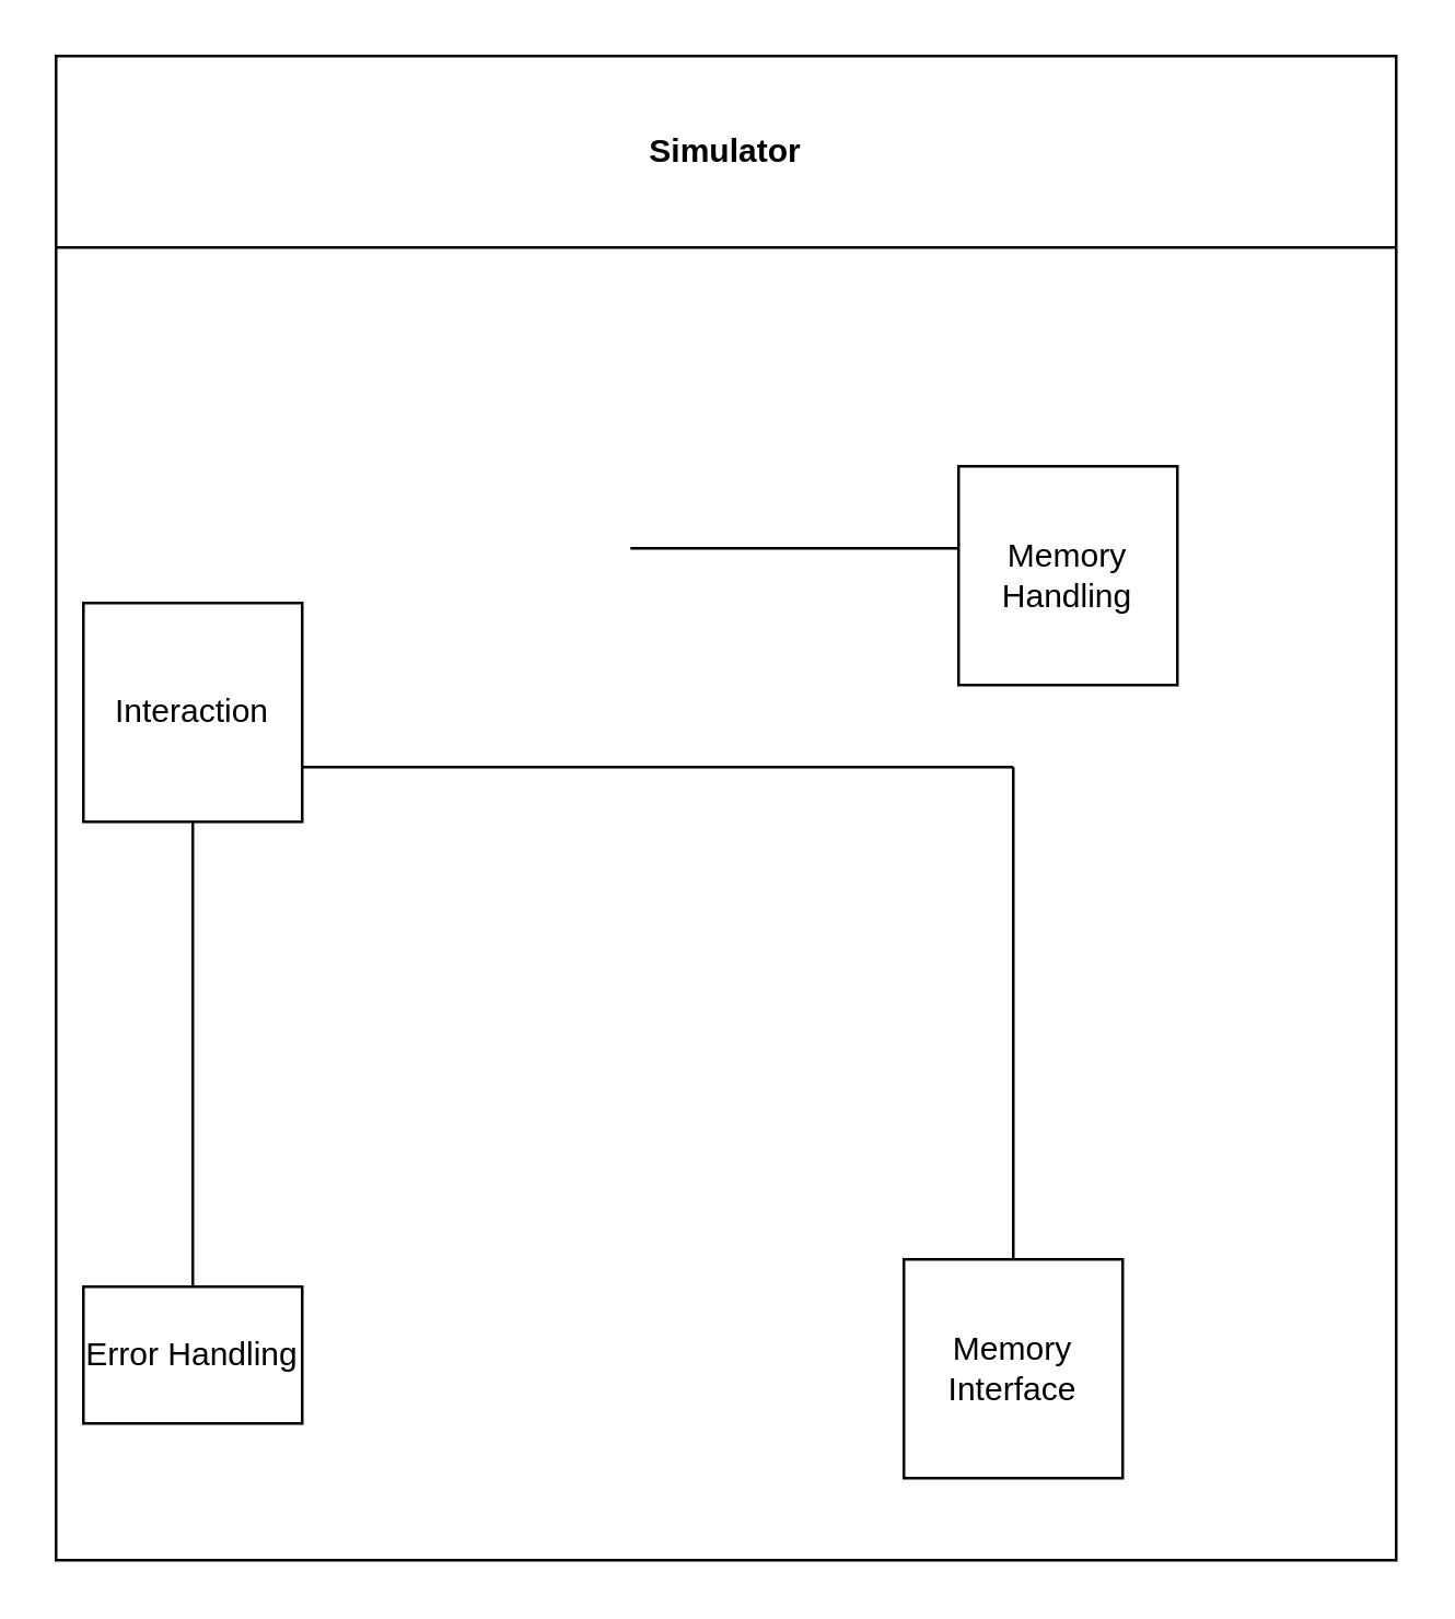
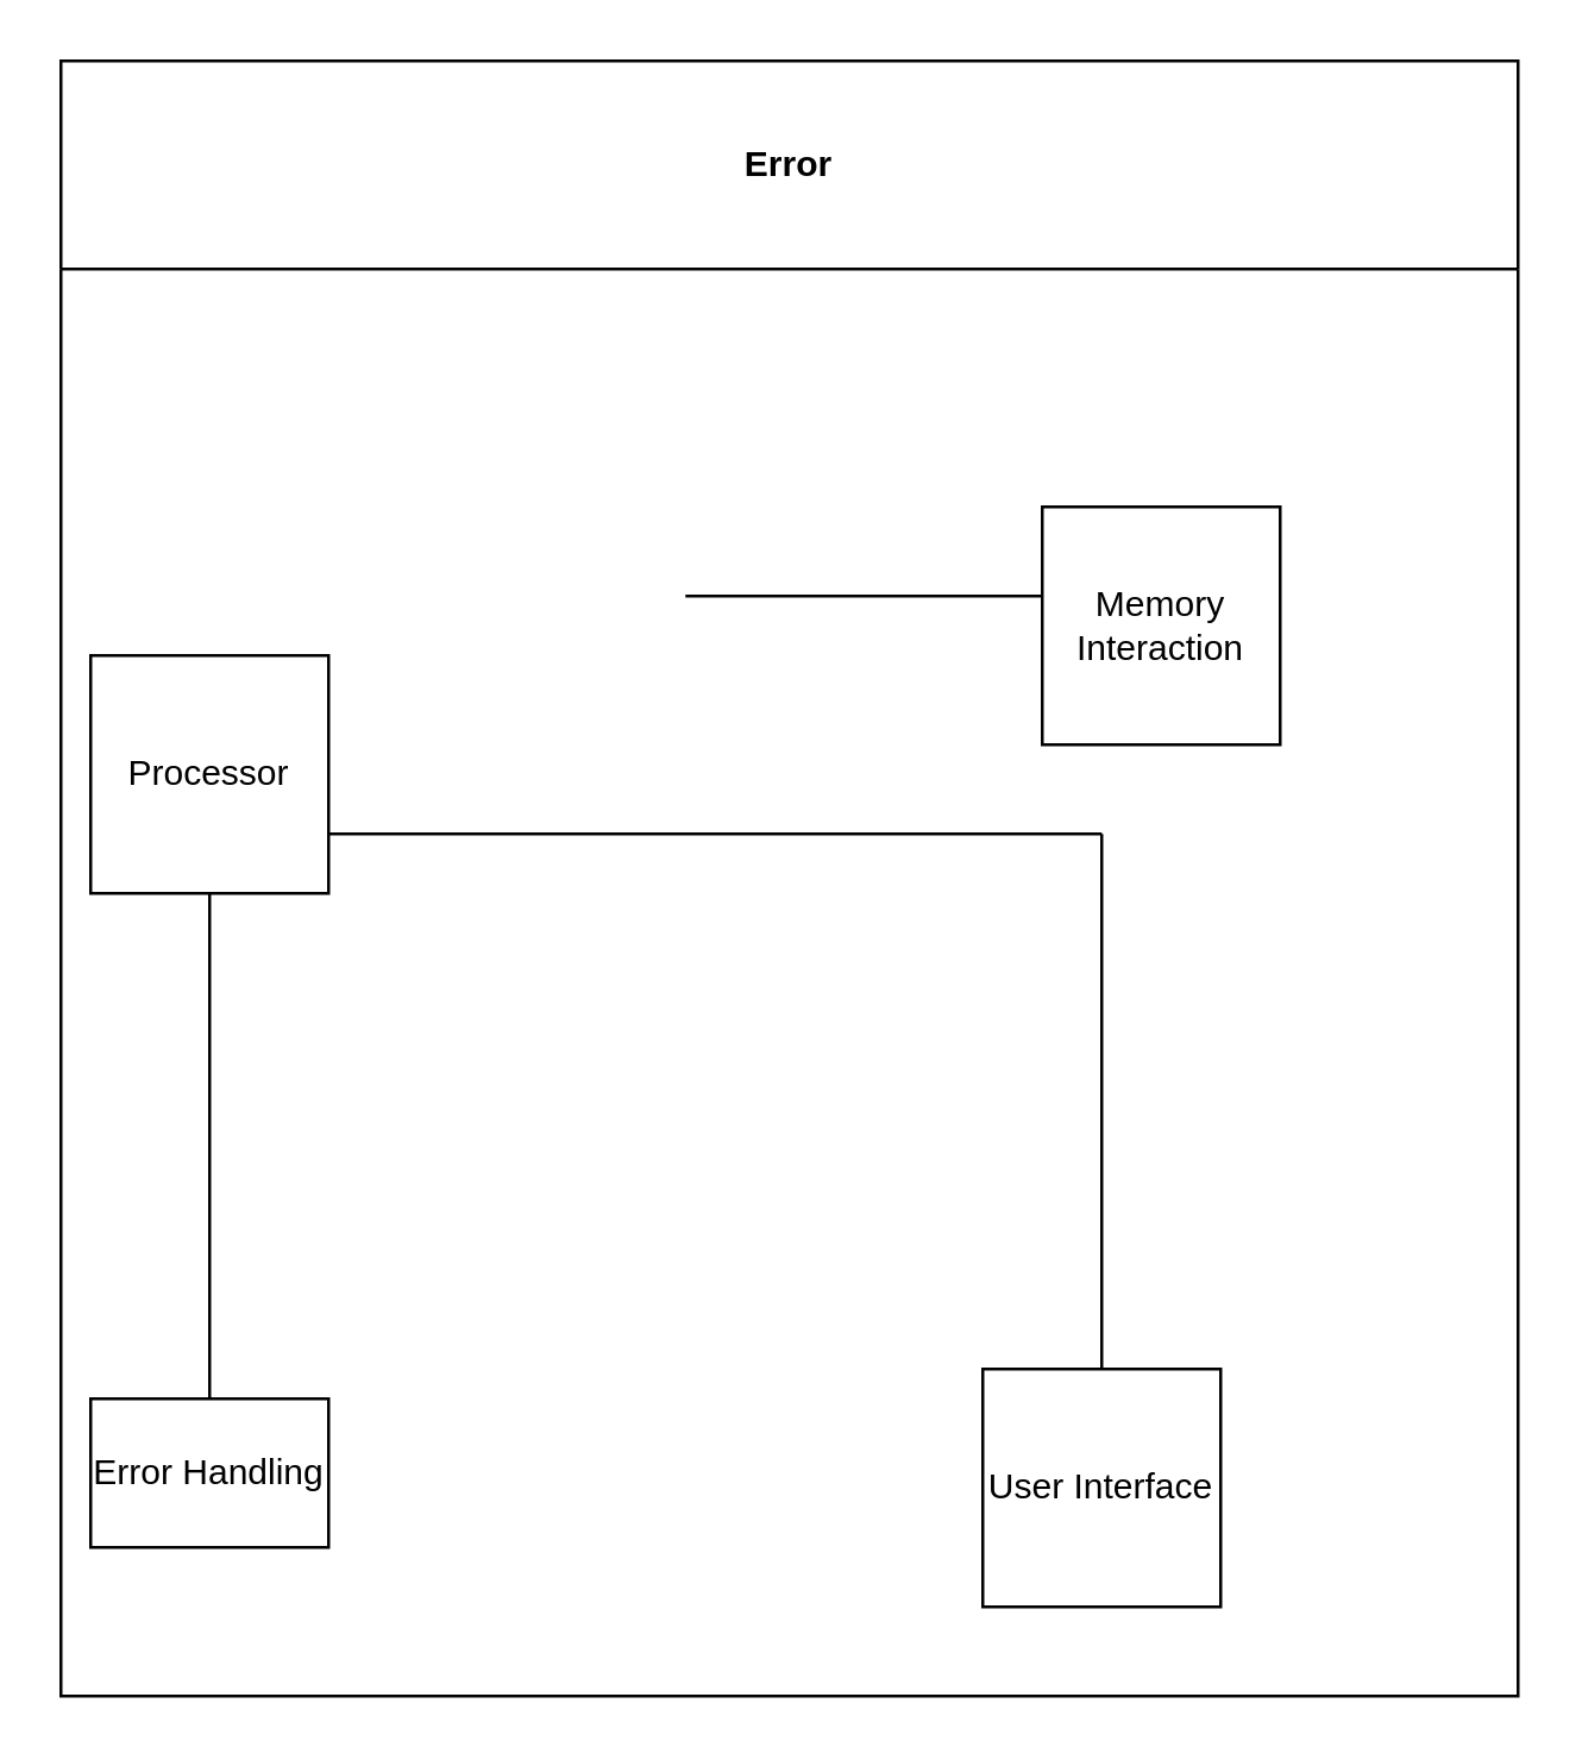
- <mxCell id="6" value="Simulator" style="swimlane;whiteSpace=wrap;html=1;startSize=70;" vertex="1" parent="1"><mxGeometry x="20" y="20" width="490" height="550" as="geometry" /></mxCell>
+ <mxCell id="6" value="Error" style="swimlane;whiteSpace=wrap;html=1;startSize=70;" vertex="1" parent="1"><mxGeometry x="20" y="20" width="490" height="550" as="geometry" /></mxCell>
- <mxCell id="3" value="Memory Handling" style="whiteSpace=wrap;html=1;aspect=fixed;" vertex="1" parent="1"><mxGeometry x="350" y="170" width="80" height="80" as="geometry" /></mxCell>
+ <mxCell id="3" value="Memory Interaction" style="whiteSpace=wrap;html=1;aspect=fixed;" vertex="1" parent="1"><mxGeometry x="350" y="170" width="80" height="80" as="geometry" /></mxCell>
- <mxCell id="2" value="Interaction" style="whiteSpace=wrap;html=1;aspect=fixed;" vertex="1" parent="1"><mxGeometry x="30" y="220" width="80" height="80" as="geometry" /></mxCell>
+ <mxCell id="2" value="Processor" style="whiteSpace=wrap;html=1;aspect=fixed;" vertex="1" parent="1"><mxGeometry x="30" y="220" width="80" height="80" as="geometry" /></mxCell>
- <mxCell id="5" value="Memory Interface" style="whiteSpace=wrap;html=1;aspect=fixed;" vertex="1" parent="1"><mxGeometry x="330" y="460" width="80" height="80" as="geometry" /></mxCell>
+ <mxCell id="5" value="User Interface" style="whiteSpace=wrap;html=1;aspect=fixed;" vertex="1" parent="1"><mxGeometry x="330" y="460" width="80" height="80" as="geometry" /></mxCell>
